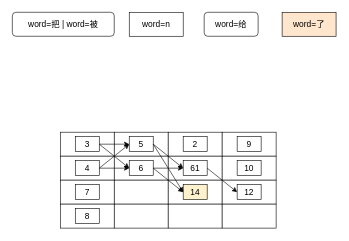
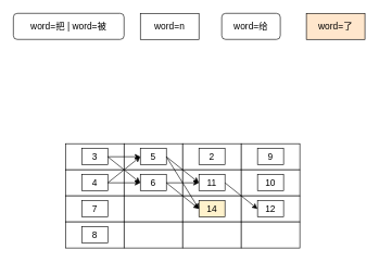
- <mxCell id="32" value="61" style="rounded=0;whiteSpace=wrap;html=1;fontSize=14;" parent="1" vertex="1"><mxGeometry x="305" y="267.5" width="40" height="25" as="geometry" /></mxCell>
+ <mxCell id="32" value="11" style="rounded=0;whiteSpace=wrap;html=1;fontSize=14;" parent="1" vertex="1"><mxGeometry x="305" y="267.5" width="40" height="25" as="geometry" /></mxCell>
